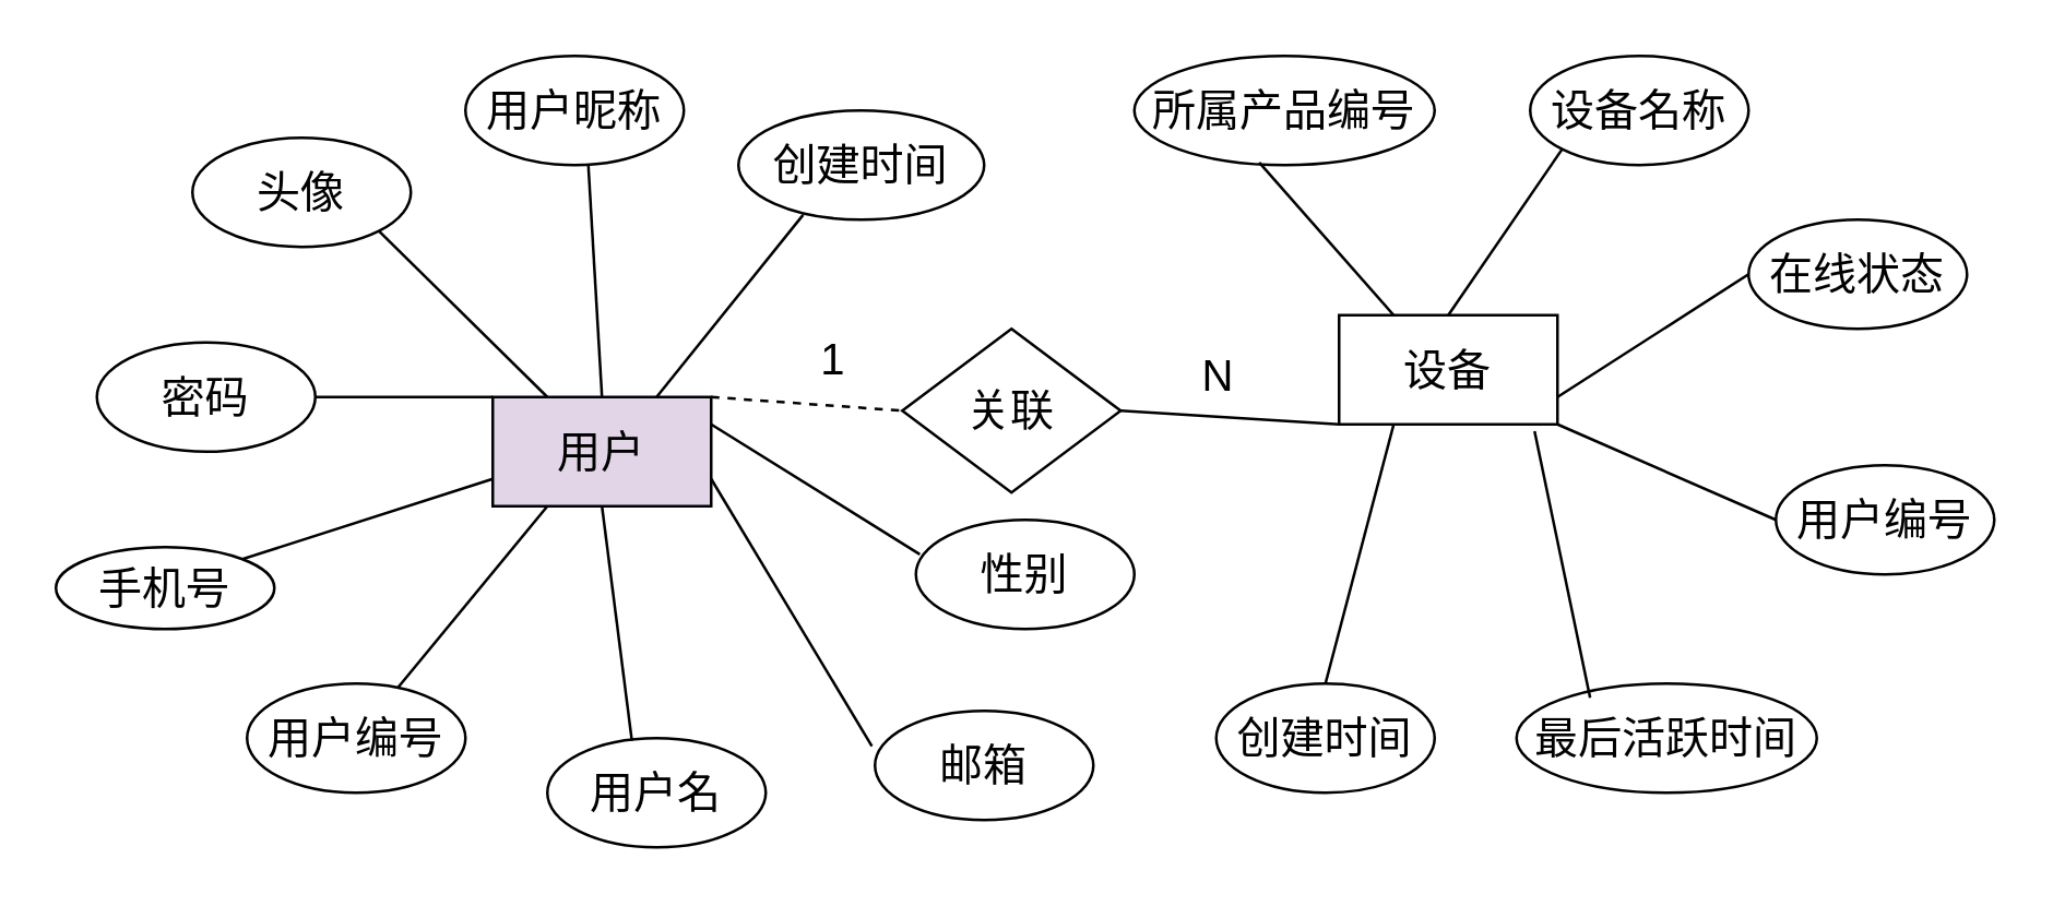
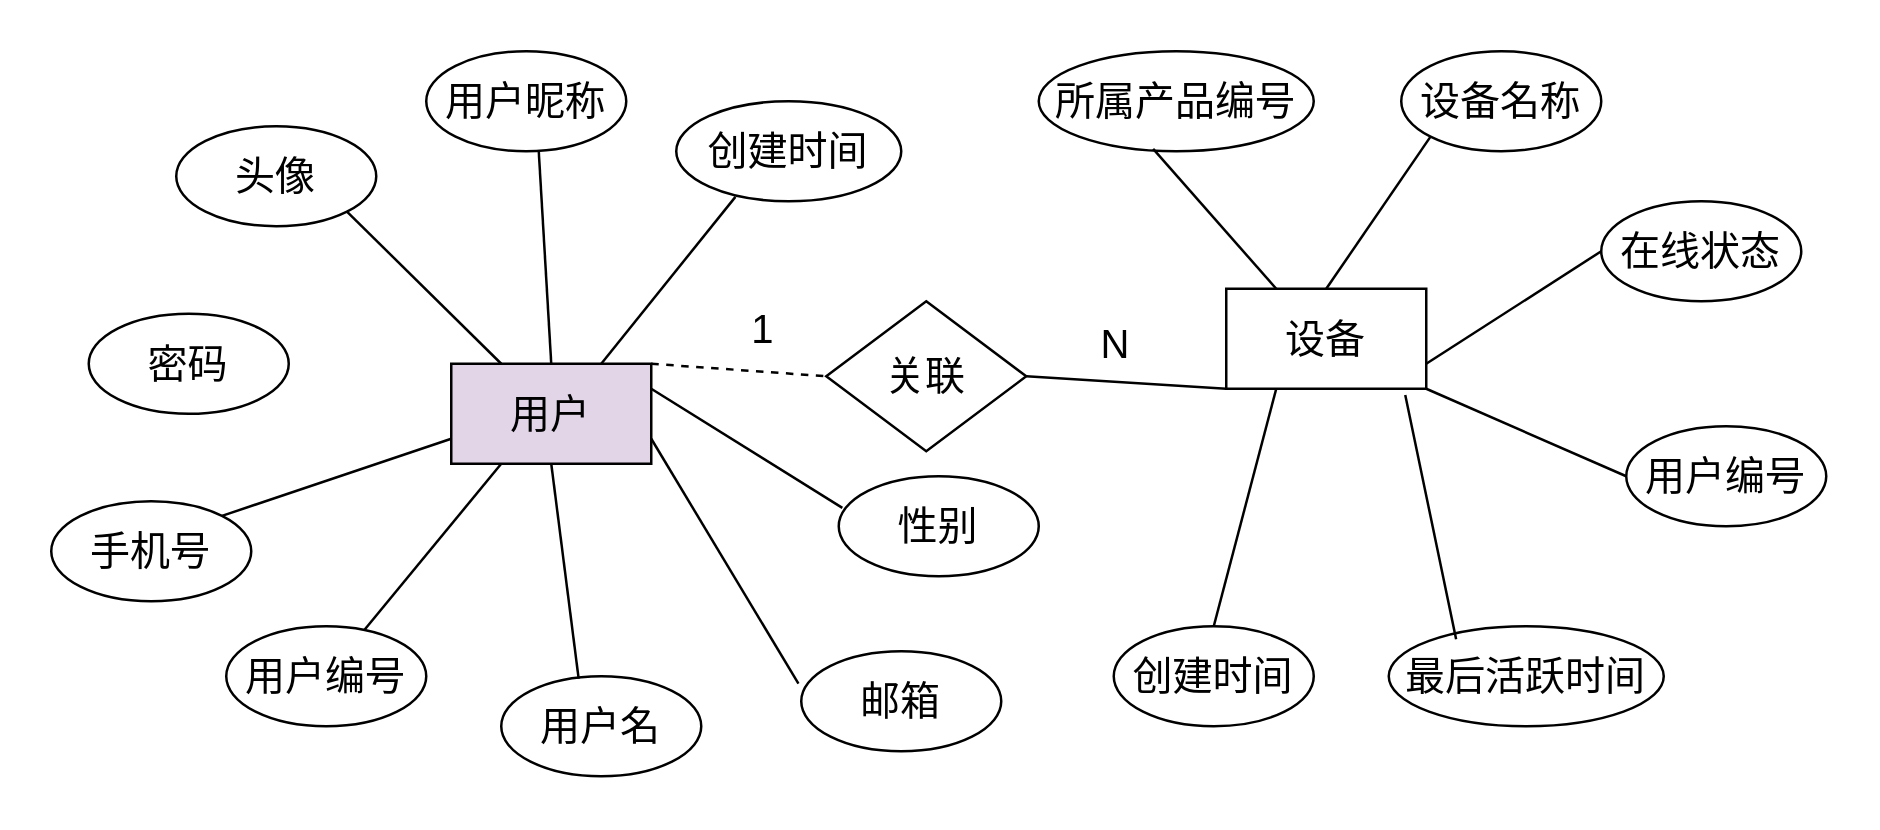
- <mxCell id="21" value="" style="endArrow=none;html=1;rounded=0;exitX=1;exitY=0.5;exitDx=0;exitDy=0;entryX=0;entryY=0;entryDx=0;entryDy=0;" edge="1" parent="1" source="11" target="2"><mxGeometry width="50" height="50" relative="1" as="geometry"><mxPoint x="130" y="120" as="sourcePoint" /><mxPoint x="220" y="200" as="targetPoint" /></mxGeometry></mxCell>
- <mxCell id="12" value="&lt;p class=&quot;MsoNormal&quot;&gt;&lt;font style=&quot;font-size: 16px;&quot;&gt;手机号&lt;/font&gt;&lt;/p&gt;" style="ellipse;whiteSpace=wrap;html=1;" vertex="1" parent="1"><mxGeometry x="20" y="200" width="80" height="30" as="geometry" /></mxCell>
+ <mxCell id="12" value="&lt;p class=&quot;MsoNormal&quot;&gt;&lt;font style=&quot;font-size: 16px;&quot;&gt;手机号&lt;/font&gt;&lt;/p&gt;" style="ellipse;whiteSpace=wrap;html=1;" vertex="1" parent="1"><mxGeometry x="20" y="200" width="80" height="40" as="geometry" /></mxCell>
